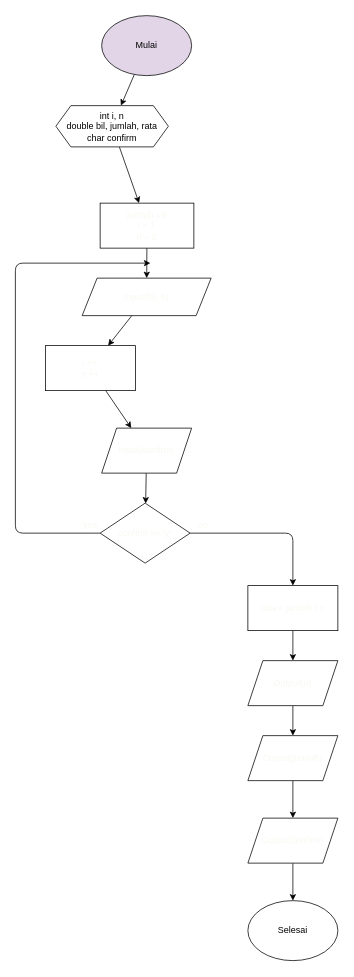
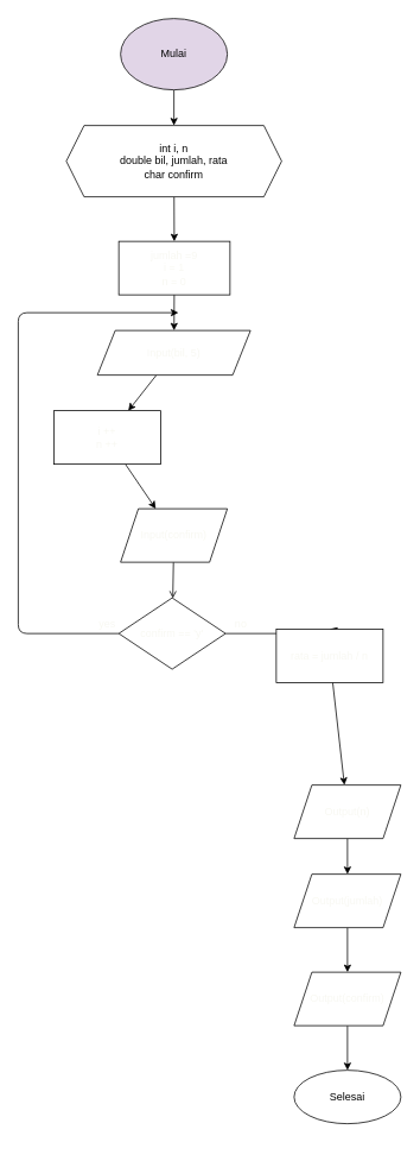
- <mxCell id="6" value="int i, n&lt;br&gt;double bil, jumlah, rata&lt;br&gt;char confirm" style="shape=hexagon;perimeter=hexagonPerimeter2;whiteSpace=wrap;html=1;fixedSize=1;" vertex="1" parent="1"><mxGeometry x="74" y="140" width="150" height="55" as="geometry" /></mxCell>
+ <mxCell id="6" value="int i, n&lt;br&gt;double bil, jumlah, rata&lt;br&gt;char confirm" style="shape=hexagon;perimeter=hexagonPerimeter2;whiteSpace=wrap;html=1;fixedSize=1;" vertex="1" parent="1"><mxGeometry x="74" y="140" width="242" height="80" as="geometry" /></mxCell>
- <mxCell id="13" value="" style="edgeStyle=none;html=1;fontColor=#F8F8F2;" edge="1" parent="1" source="14" target="17"><mxGeometry relative="1" as="geometry" /></mxCell>
+ <mxCell id="13" value="" style="edgeStyle=none;html=1;fontColor=#F8F8F2;endArrow=open;" edge="1" parent="1" source="14" target="17"><mxGeometry relative="1" as="geometry" /></mxCell>
- <mxCell id="19" value="rata = jumlah / n" style="rounded=0;whiteSpace=wrap;html=1;labelBackgroundColor=none;fontColor=#F8F8F2;" vertex="1" parent="1"><mxGeometry x="330" y="780" width="120" height="60" as="geometry" /></mxCell>
+ <mxCell id="19" value="rata = jumlah / n" style="rounded=0;whiteSpace=wrap;html=1;labelBackgroundColor=none;fontColor=#F8F8F2;" vertex="1" parent="1"><mxGeometry x="310" y="705" width="120" height="60" as="geometry" /></mxCell>
- <mxCell id="4" value="Selesai" style="ellipse;whiteSpace=wrap;html=1;" vertex="1" parent="1"><mxGeometry x="330" y="1200" width="120" height="80" as="geometry" /></mxCell>
+ <mxCell id="4" value="Selesai" style="ellipse;whiteSpace=wrap;html=1;" vertex="1" parent="1"><mxGeometry x="330" y="1200" width="120" height="60" as="geometry" /></mxCell>
